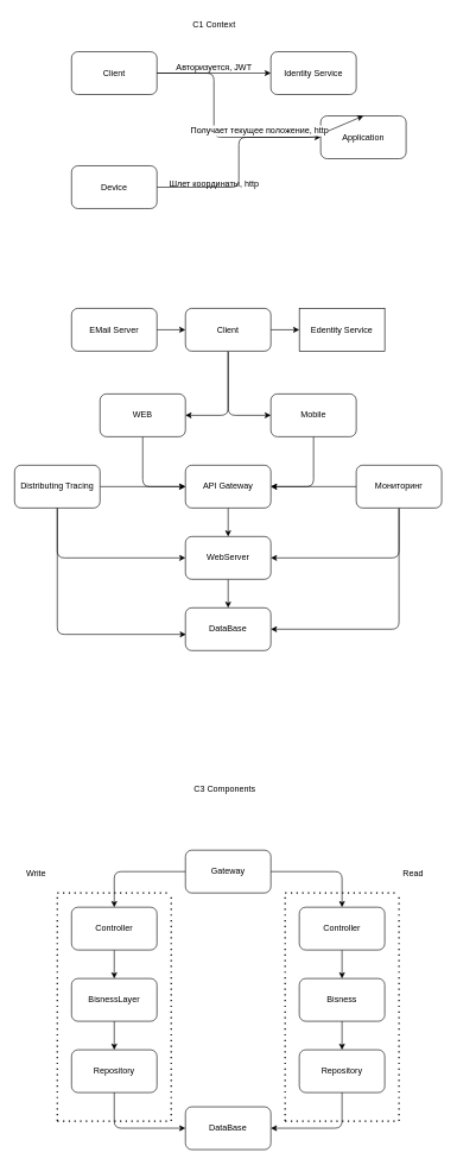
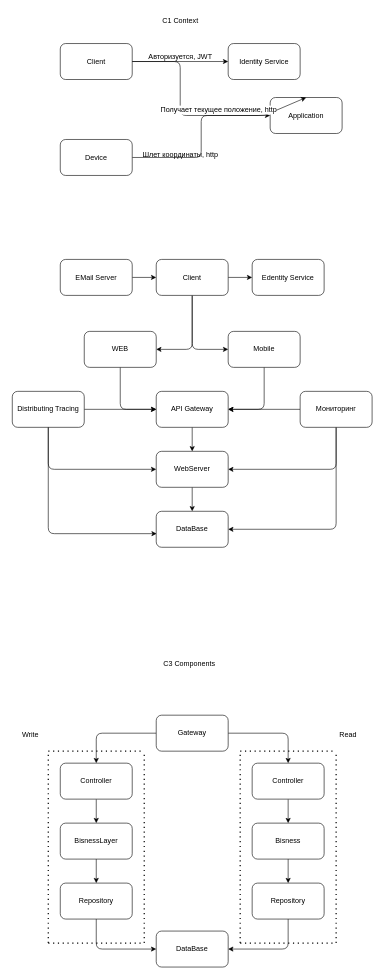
- <mxCell id="19" value="Edentity Service" style="whiteSpace=wrap;html=1;rounded=0;" parent="1" vertex="1"><mxGeometry x="420" y="432" width="120" height="60" as="geometry" /></mxCell>
+ <mxCell id="19" value="Edentity Service" style="rounded=1;whiteSpace=wrap;html=1;" parent="1" vertex="1"><mxGeometry x="420" y="432" width="120" height="60" as="geometry" /></mxCell>
